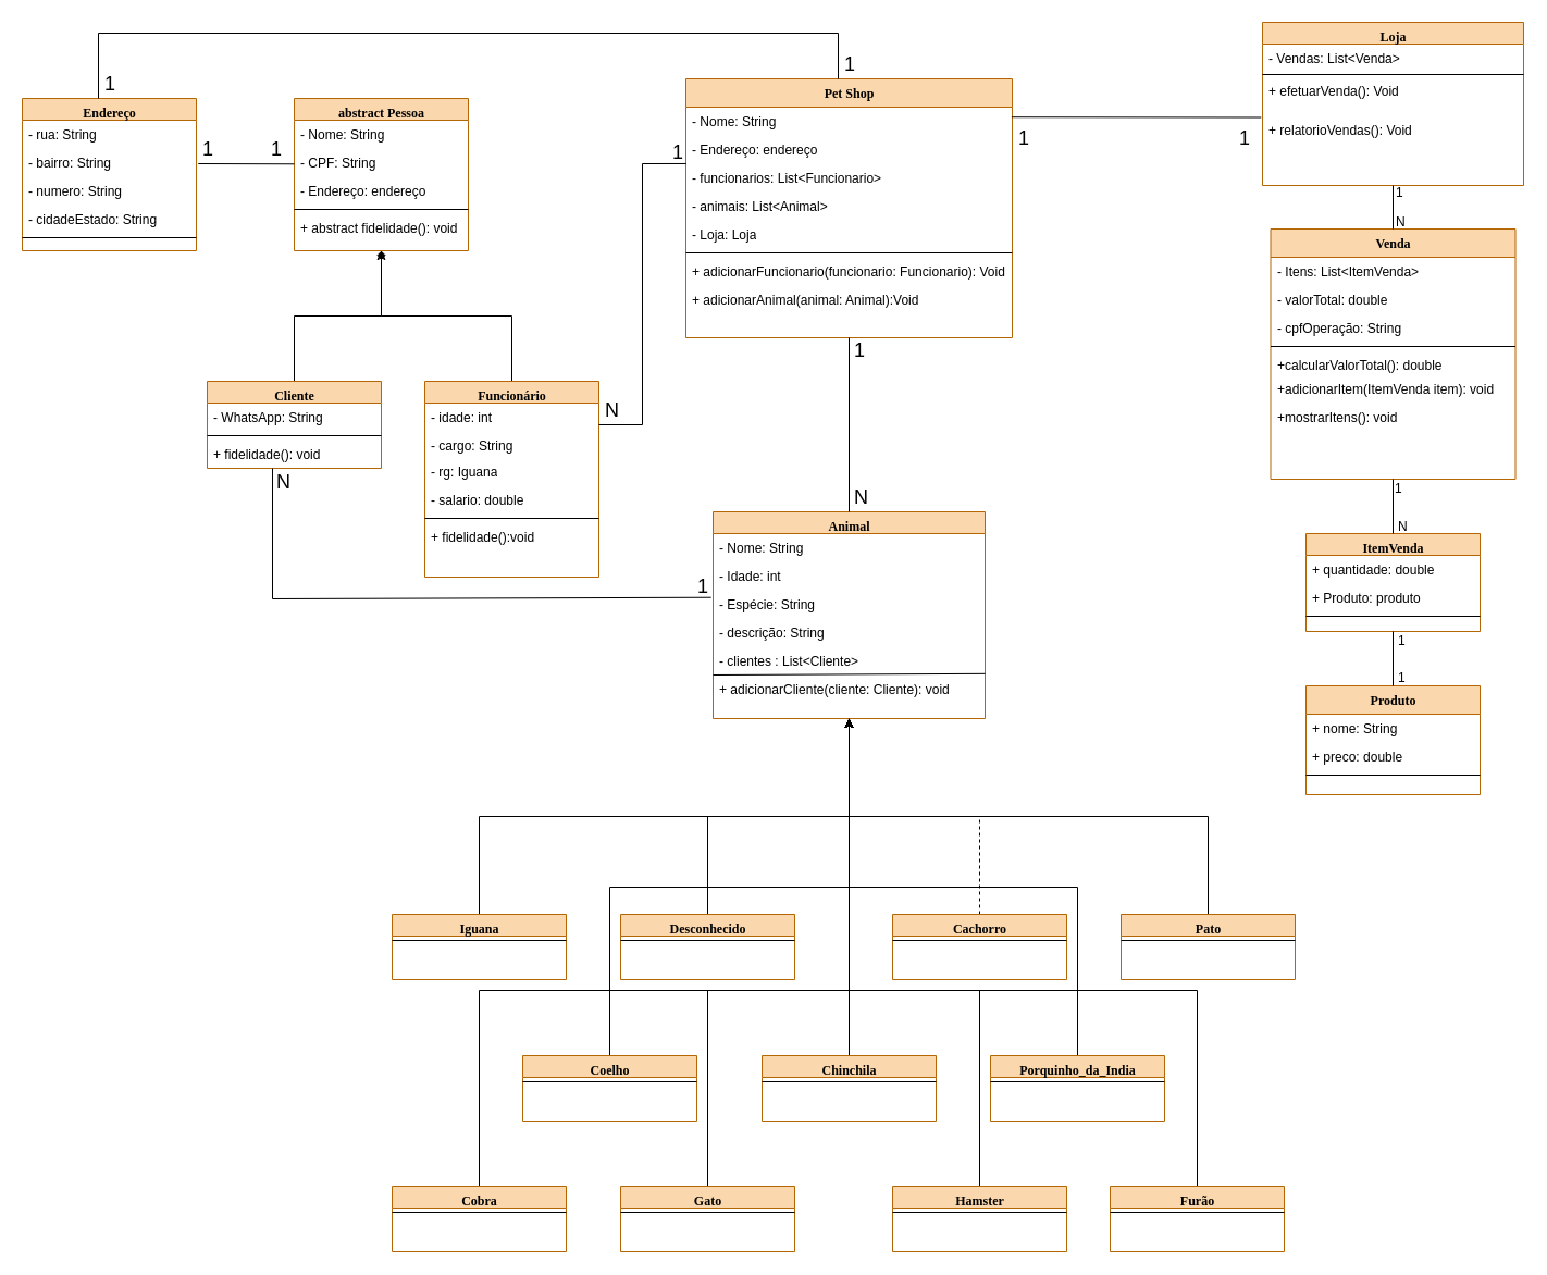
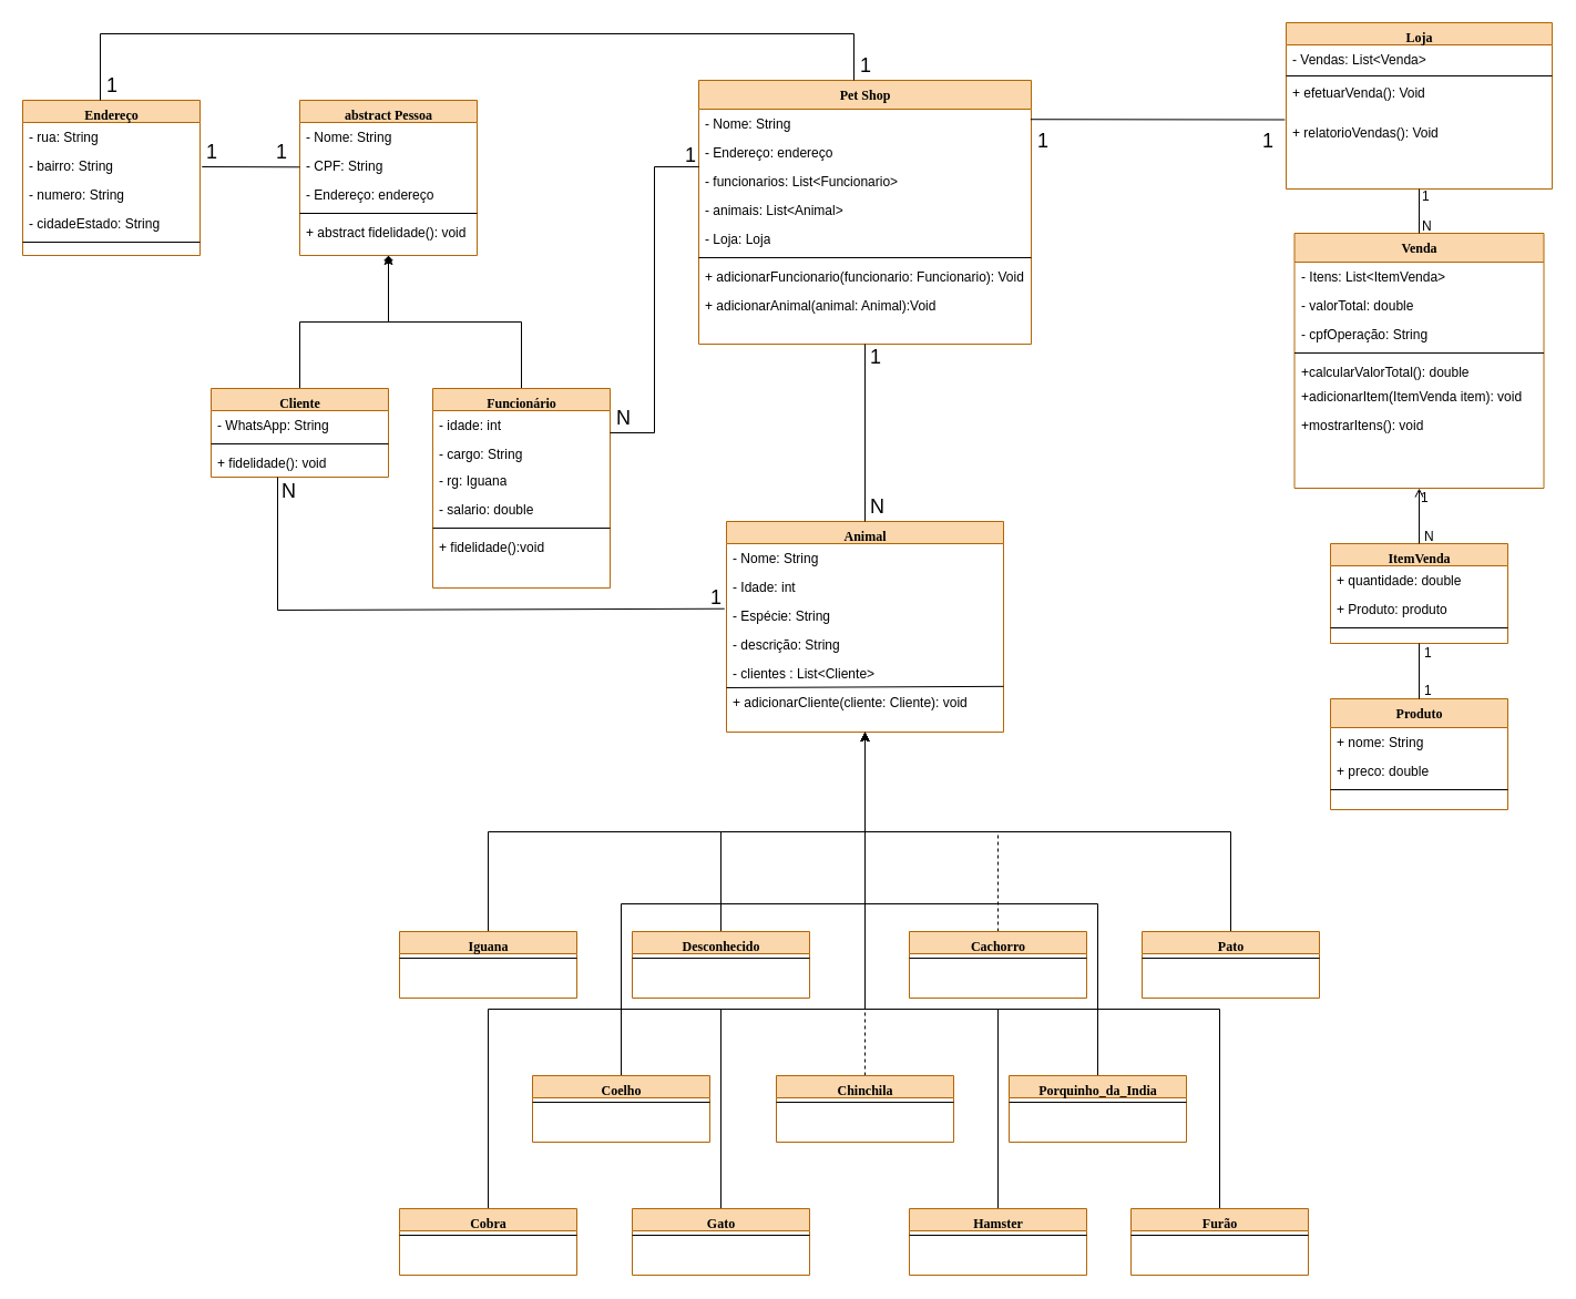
- <mxCell id="100" value="" style="endArrow=none;html=1;rounded=0;exitX=0.5;exitY=0;exitDx=0;exitDy=0;entryX=0.5;entryY=1;entryDx=0;entryDy=0;" edge="1" parent="1" source="20" target="57"><mxGeometry width="50" height="50" relative="1" as="geometry"><mxPoint x="1590" y="30" as="sourcePoint" /><mxPoint x="1640" y="-20" as="targetPoint" /></mxGeometry></mxCell>
+ <mxCell id="100" value="" style="endArrow=open;html=1;rounded=0;exitX=0.5;exitY=0;exitDx=0;exitDy=0;entryX=0.5;entryY=1;entryDx=0;entryDy=0;" edge="1" parent="1" source="20" target="57"><mxGeometry width="50" height="50" relative="1" as="geometry"><mxPoint x="1590" y="30" as="sourcePoint" /><mxPoint x="1640" y="-20" as="targetPoint" /></mxGeometry></mxCell>
- <mxCell id="77" style="edgeStyle=orthogonalEdgeStyle;rounded=0;orthogonalLoop=1;jettySize=auto;html=1;exitX=0.5;exitY=0;exitDx=0;exitDy=0;entryX=0.5;entryY=1;entryDx=0;entryDy=0;" edge="1" parent="1" source="78" target="29"><mxGeometry relative="1" as="geometry" /></mxCell>
+ <mxCell id="77" style="edgeStyle=orthogonalEdgeStyle;rounded=0;orthogonalLoop=1;jettySize=auto;html=1;exitX=0.5;exitY=0;exitDx=0;exitDy=0;entryX=0.5;entryY=1;entryDx=0;entryDy=0;dashed=1;" edge="1" parent="1" source="78" target="29"><mxGeometry relative="1" as="geometry" /></mxCell>
